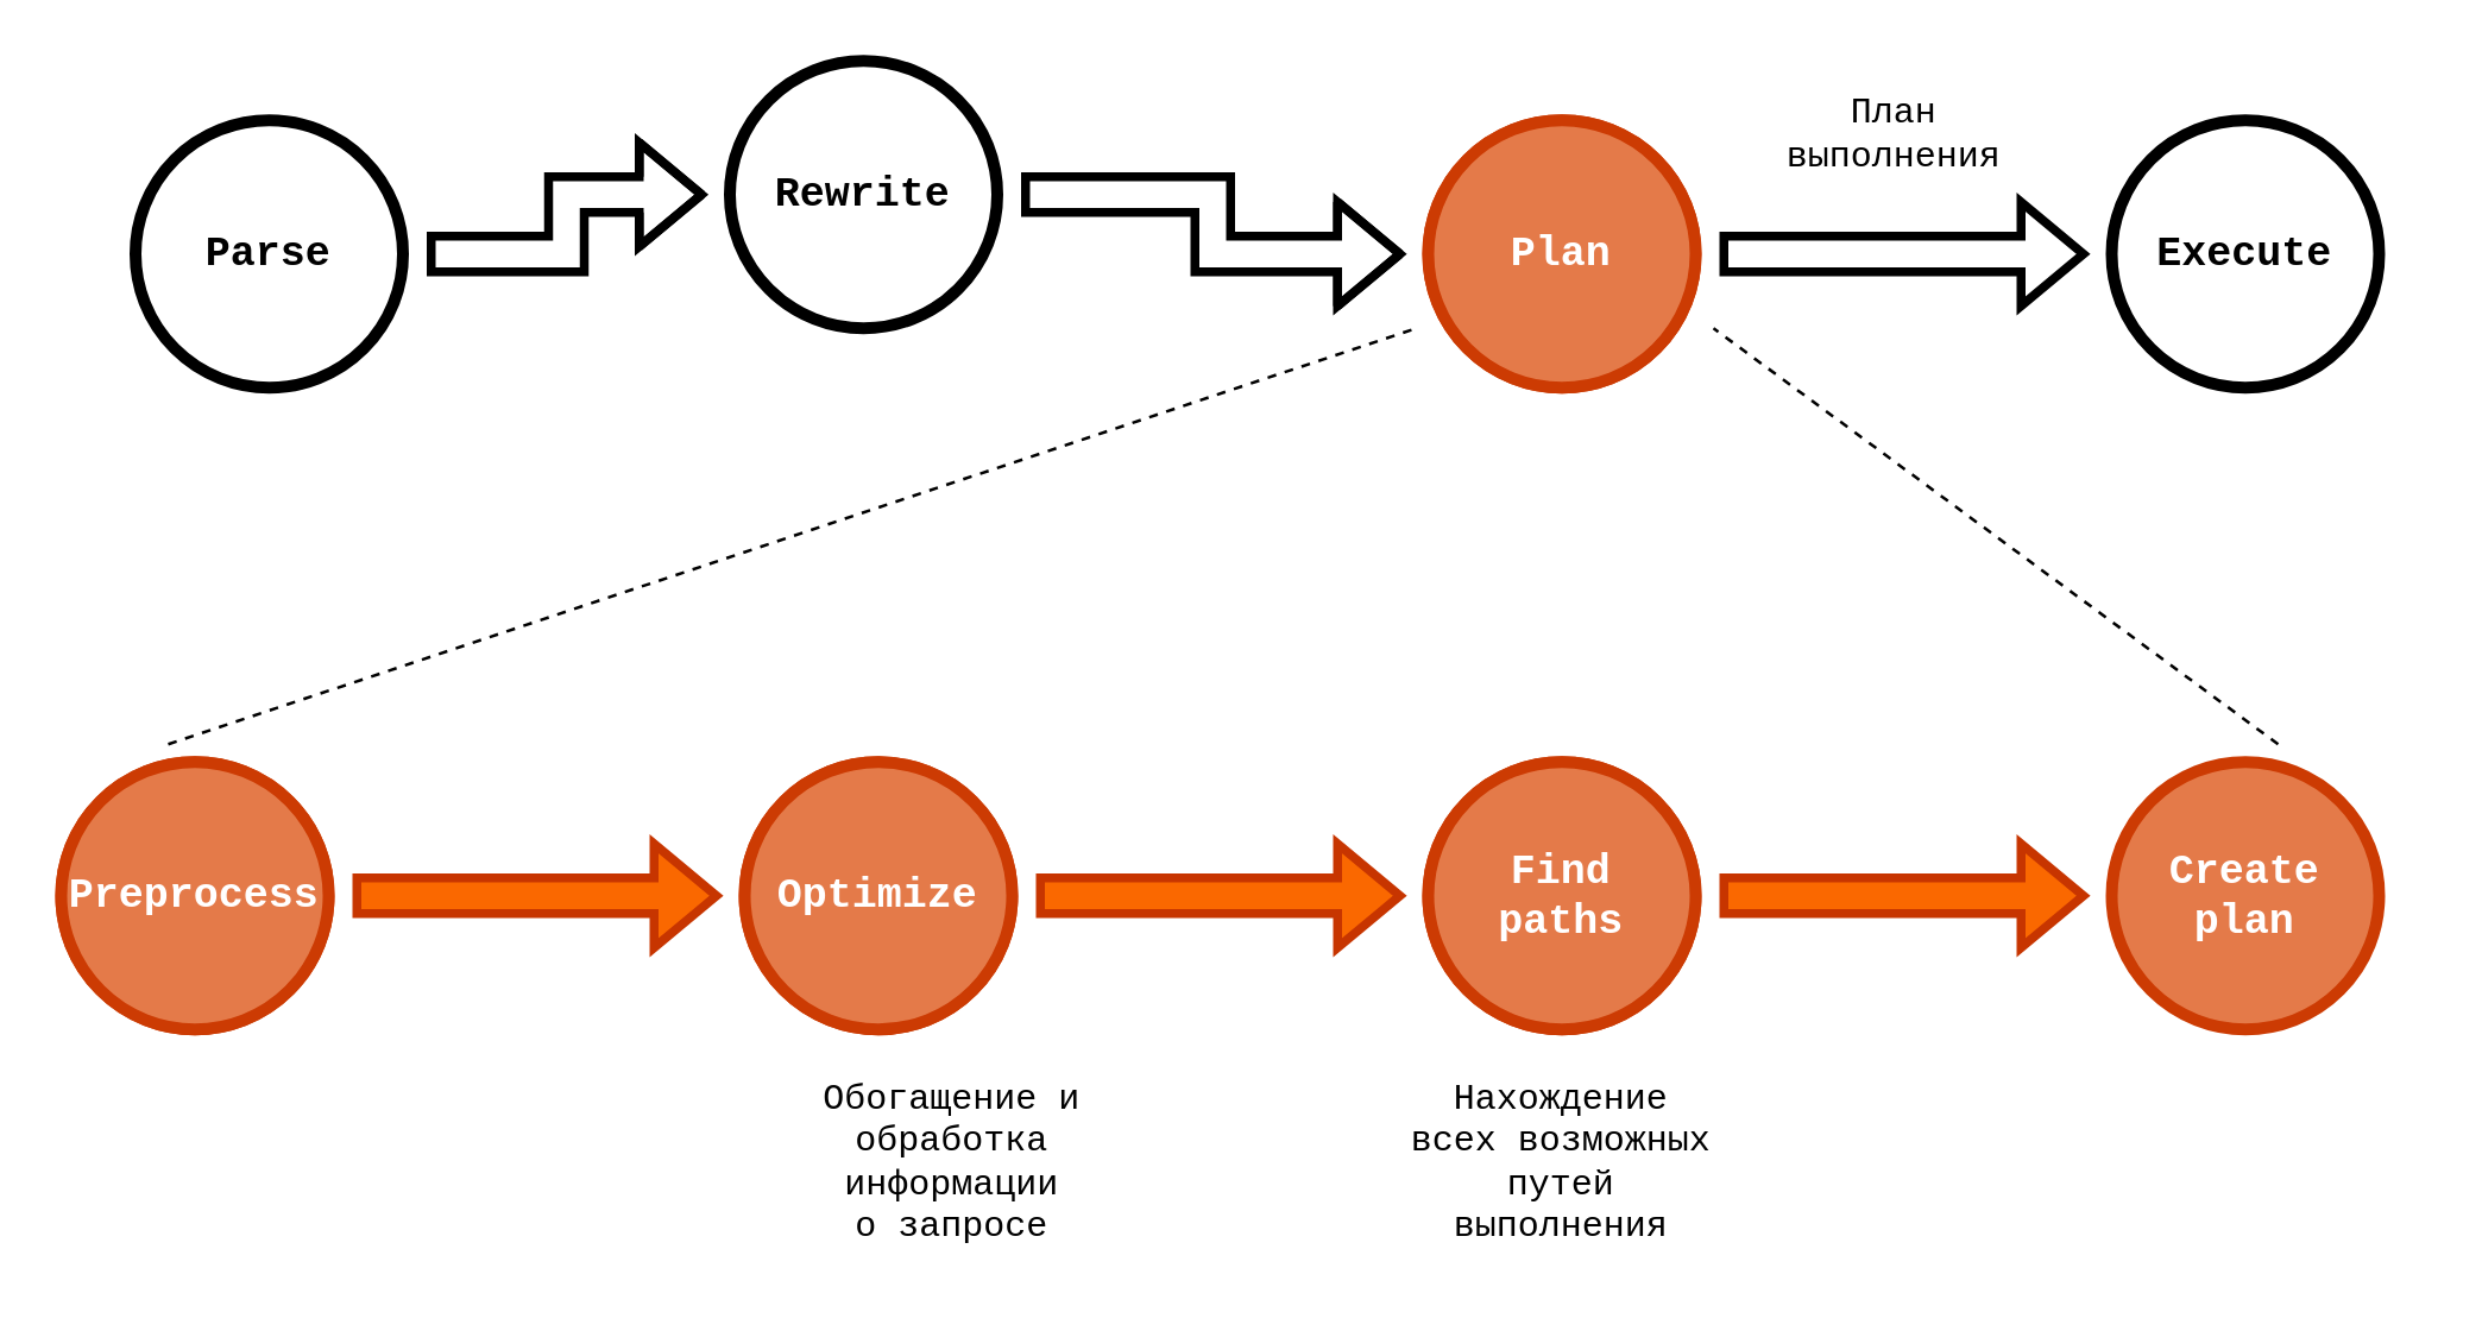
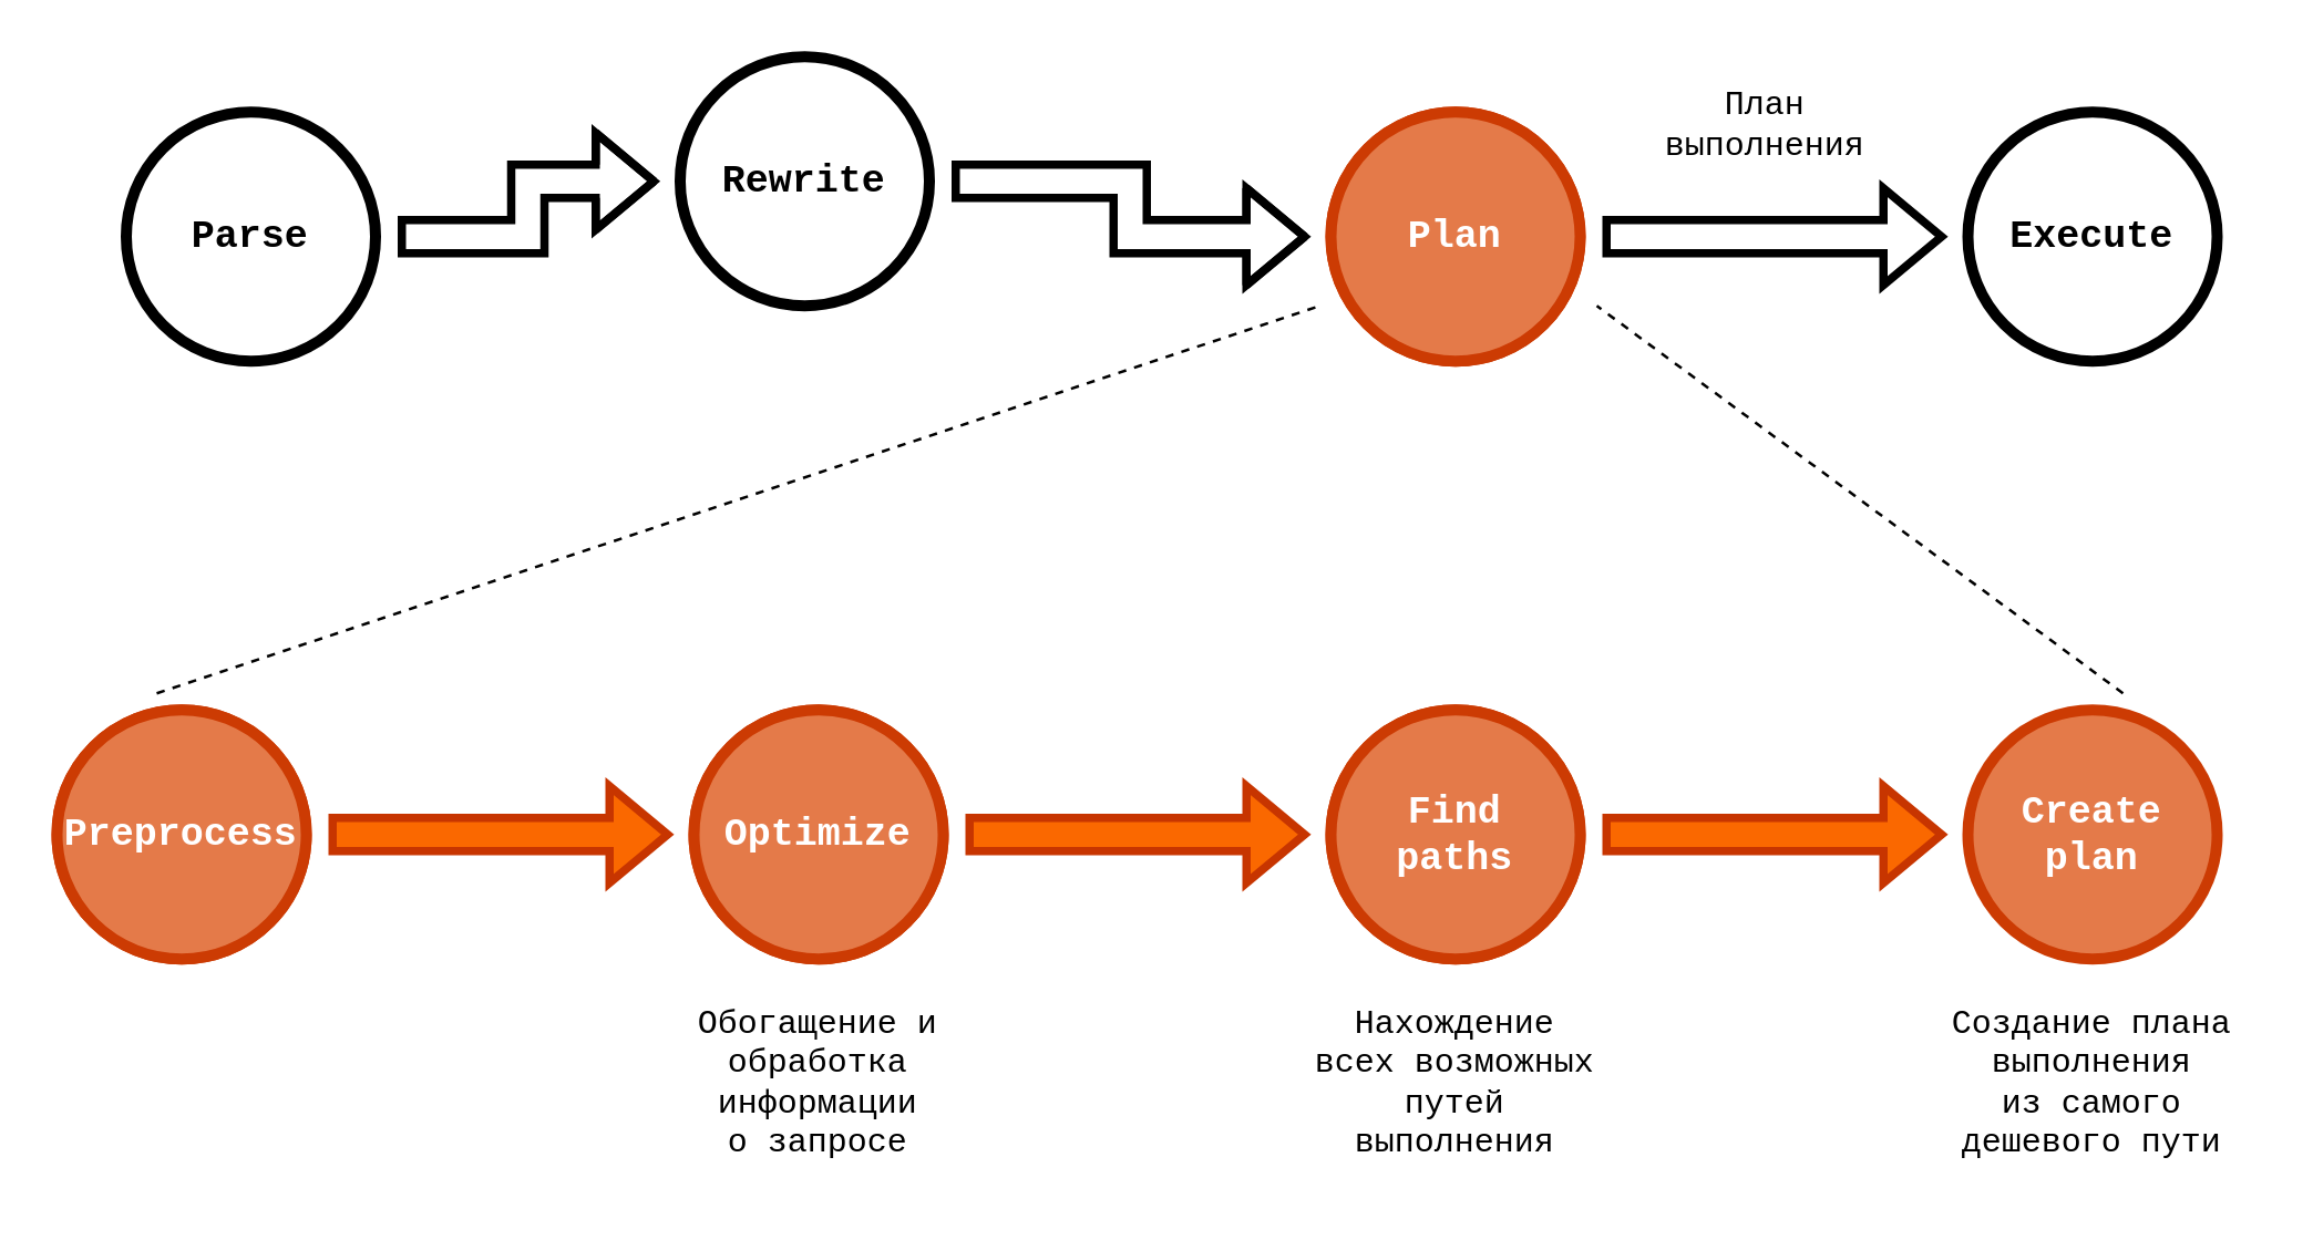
- <mxCell id="16" value="Обогащение и&lt;div&gt;обработка&lt;div&gt;информации&lt;div&gt;о запросе&lt;/div&gt;&lt;/div&gt;&lt;/div&gt;" style="text;html=1;align=center;verticalAlign=middle;whiteSpace=wrap;rounded=0;fontFamily=Courier New;" parent="1" vertex="1"><mxGeometry x="262" y="356" width="116" height="70" as="geometry" /></mxCell>
+ <mxCell id="16" value="Обогащение и&lt;div&gt;обработка&lt;div&gt;информации&lt;div&gt;о запросе&lt;/div&gt;&lt;/div&gt;&lt;/div&gt;" style="text;html=1;align=center;verticalAlign=middle;whiteSpace=wrap;rounded=0;fontFamily=Courier New;" parent="1" vertex="1"><mxGeometry x="237" y="356" width="116" height="70" as="geometry" /></mxCell>
+ <mxCell id="18" value="Создание плана&lt;div&gt;выполнения&lt;/div&gt;&lt;div&gt;из самого&lt;/div&gt;&lt;div&gt;дешевого пути&lt;/div&gt;" style="text;html=1;align=center;verticalAlign=middle;whiteSpace=wrap;rounded=0;fontFamily=Courier New;" parent="1" vertex="1"><mxGeometry x="697" y="356" width="116" height="70" as="geometry" /></mxCell>
